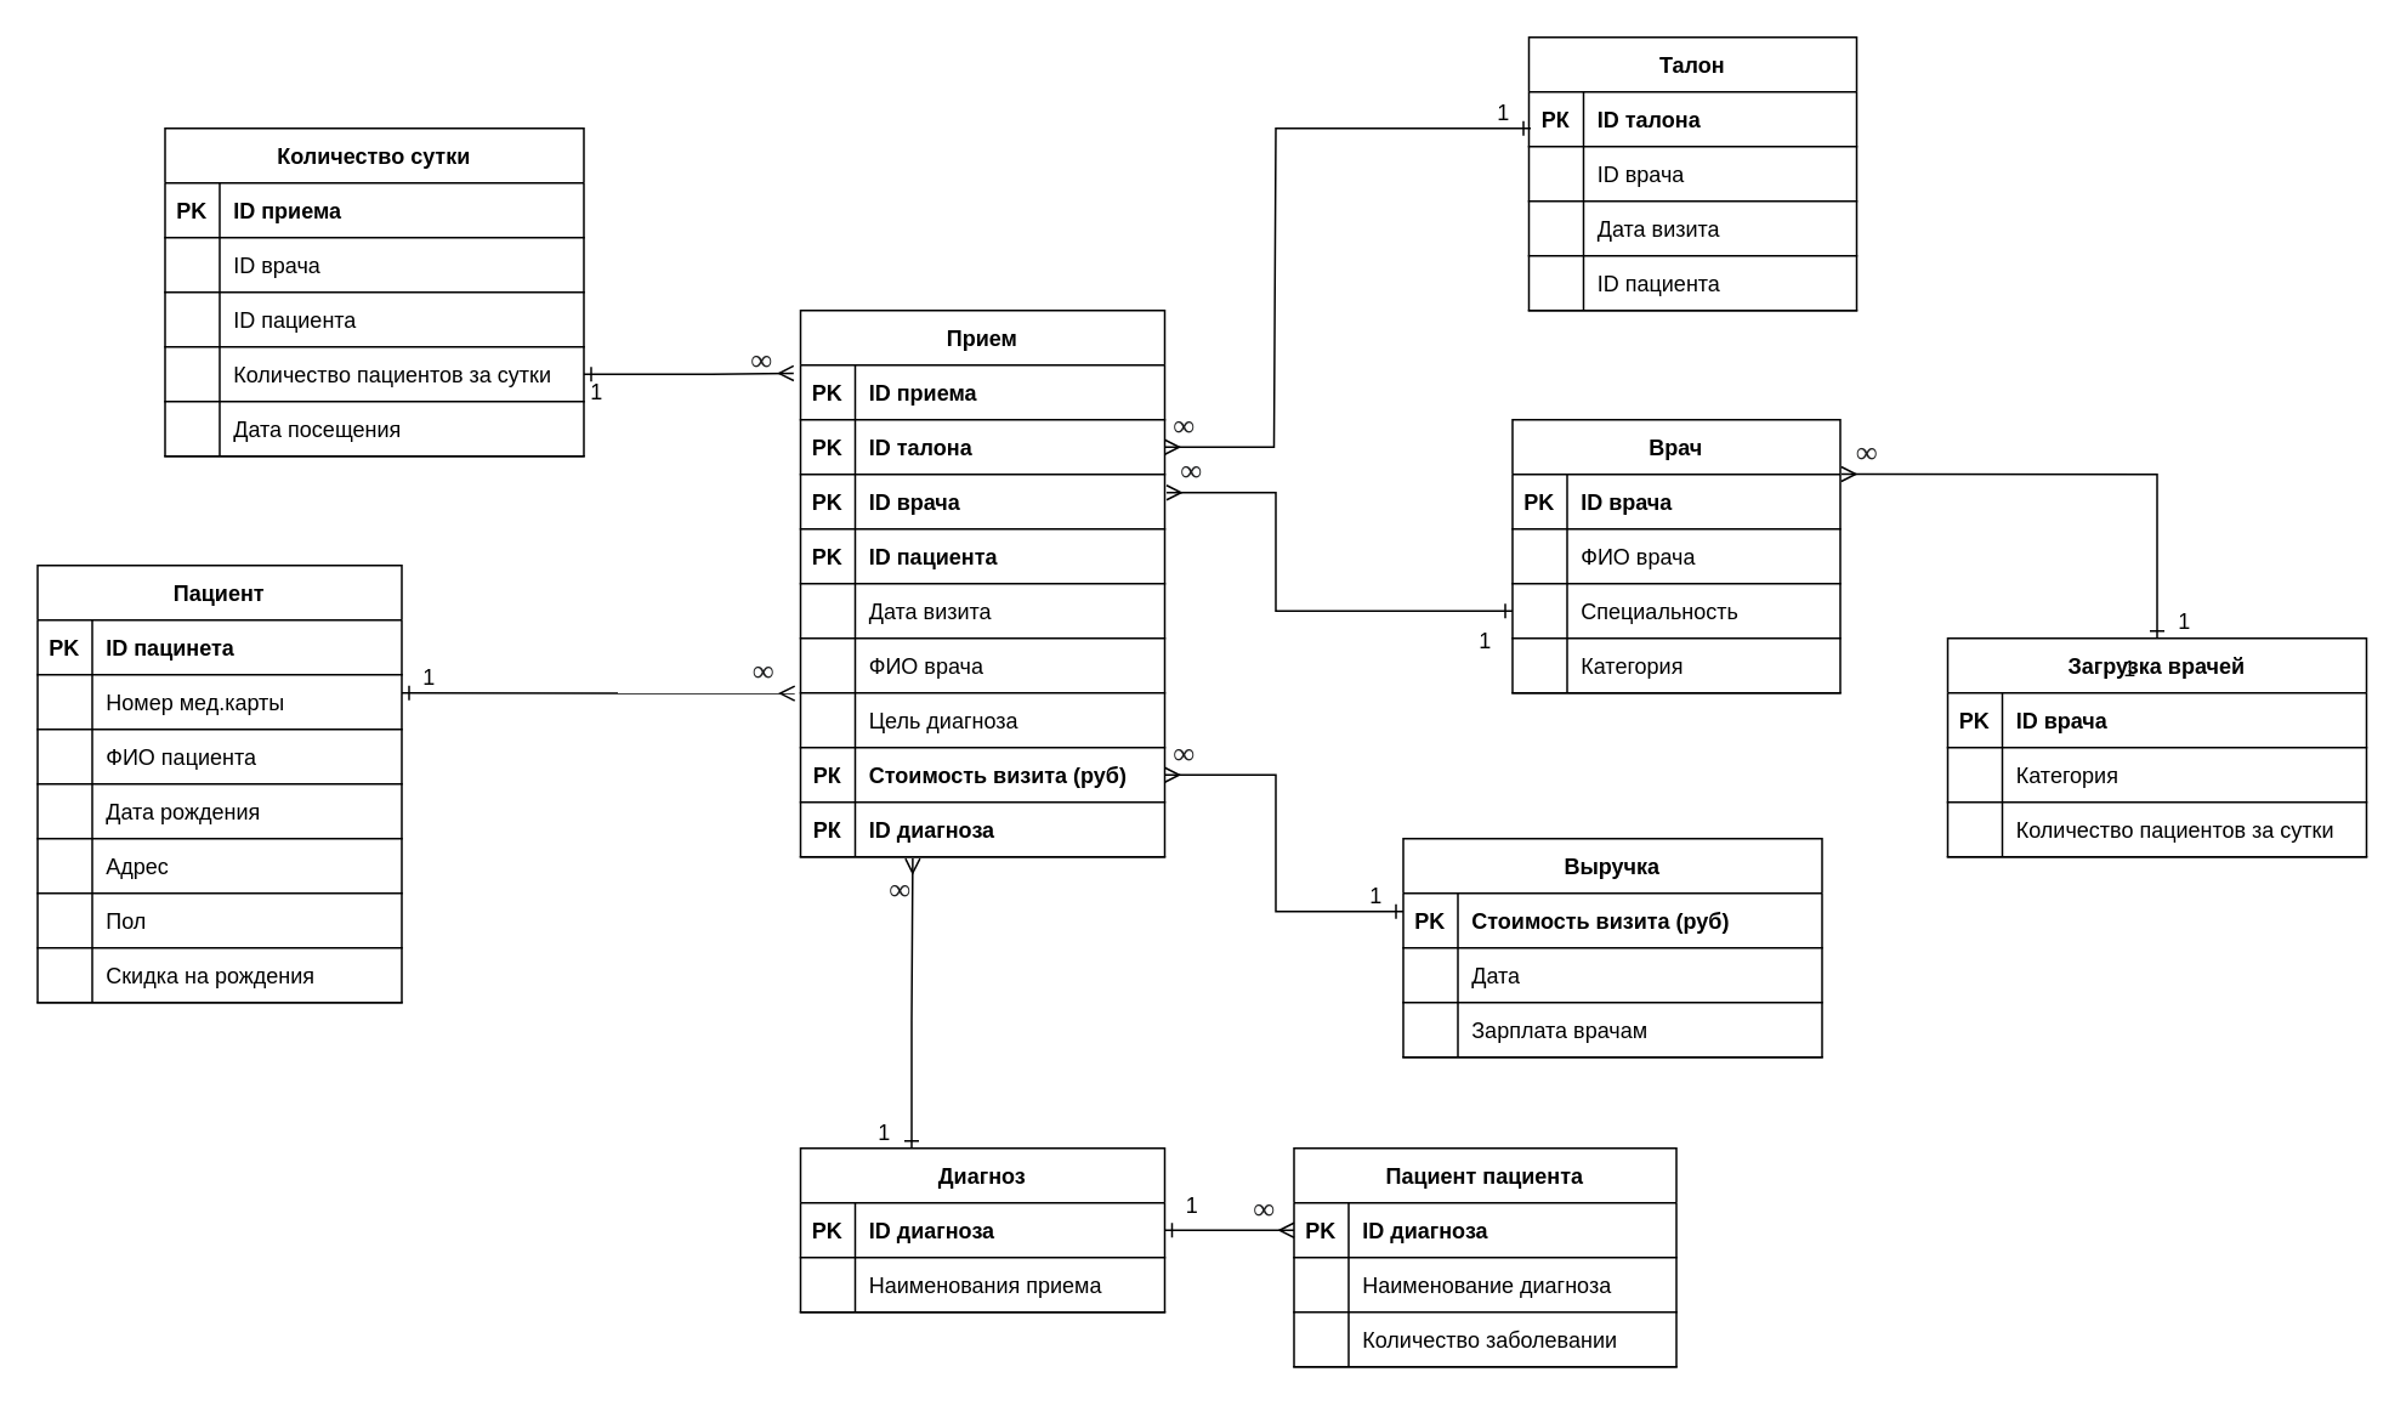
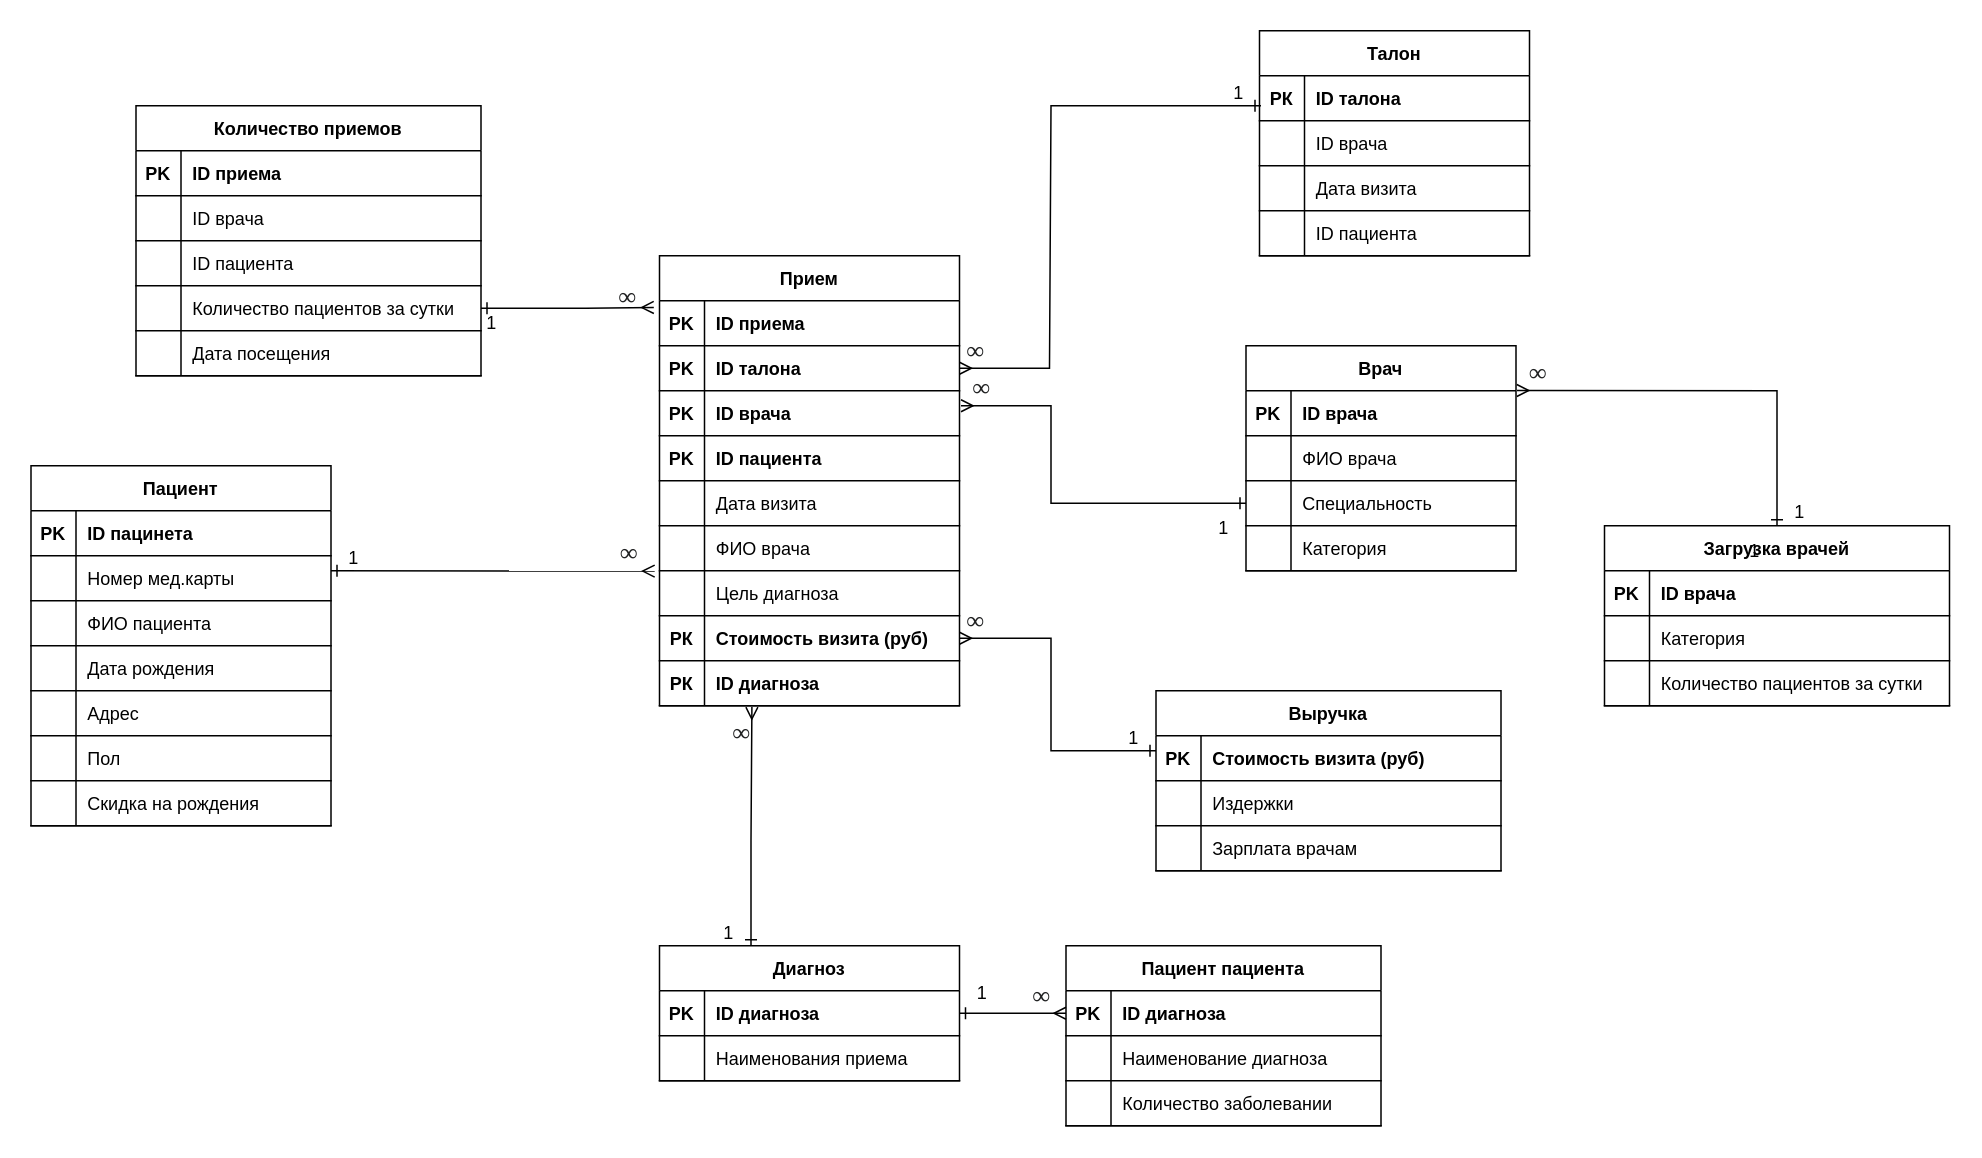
- <mxCell id="97" value="Количество сутки" style="shape=table;startSize=30;container=1;collapsible=1;childLayout=tableLayout;fixedRows=1;rowLines=0;fontStyle=1;align=center;resizeLast=1;" parent="1" vertex="1"><mxGeometry x="90" y="70" width="230" height="180" as="geometry" /></mxCell>
+ <mxCell id="97" value="Количество приемов" style="shape=table;startSize=30;container=1;collapsible=1;childLayout=tableLayout;fixedRows=1;rowLines=0;fontStyle=1;align=center;resizeLast=1;" parent="1" vertex="1"><mxGeometry x="90" y="70" width="230" height="180" as="geometry" /></mxCell>
- <mxCell id="122" value="Дата" style="shape=partialRectangle;connectable=0;fillColor=none;top=0;left=0;bottom=0;right=0;align=left;spacingLeft=6;fontStyle=0;overflow=hidden;" parent="120" vertex="1"><mxGeometry x="30" width="200" height="30" as="geometry"><mxRectangle width="200" height="30" as="alternateBounds" /></mxGeometry></mxCell>
+ <mxCell id="122" value="Издержки" style="shape=partialRectangle;connectable=0;fillColor=none;top=0;left=0;bottom=0;right=0;align=left;spacingLeft=6;fontStyle=0;overflow=hidden;" parent="120" vertex="1"><mxGeometry x="30" width="200" height="30" as="geometry"><mxRectangle width="200" height="30" as="alternateBounds" /></mxGeometry></mxCell>
